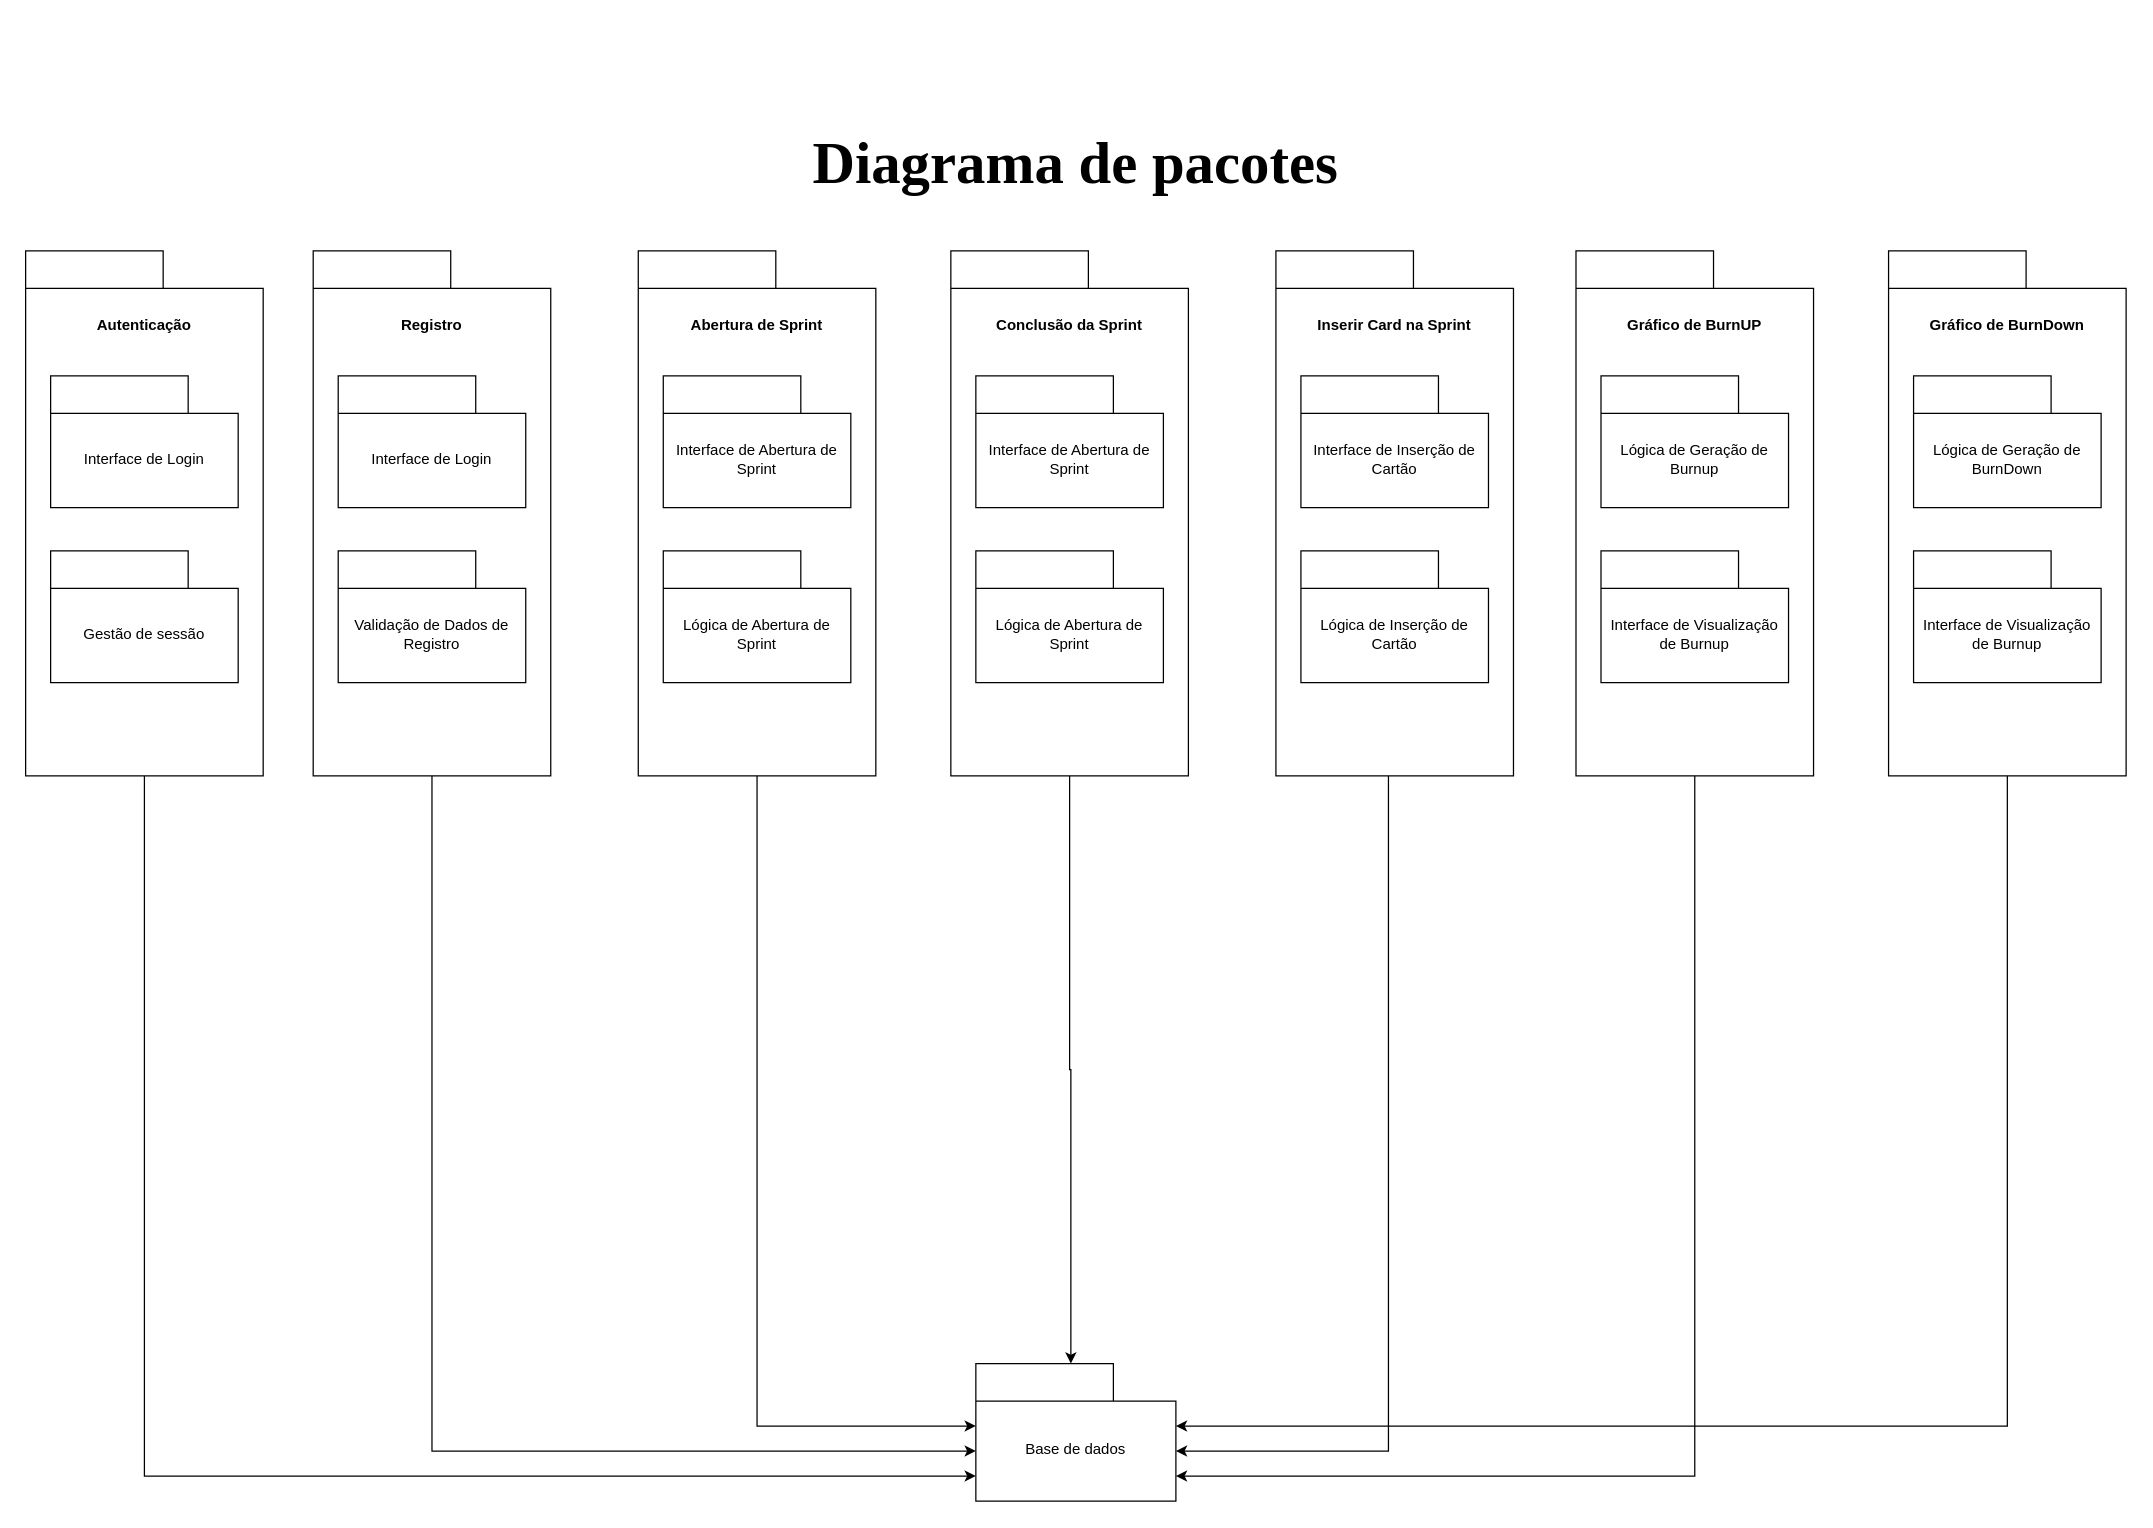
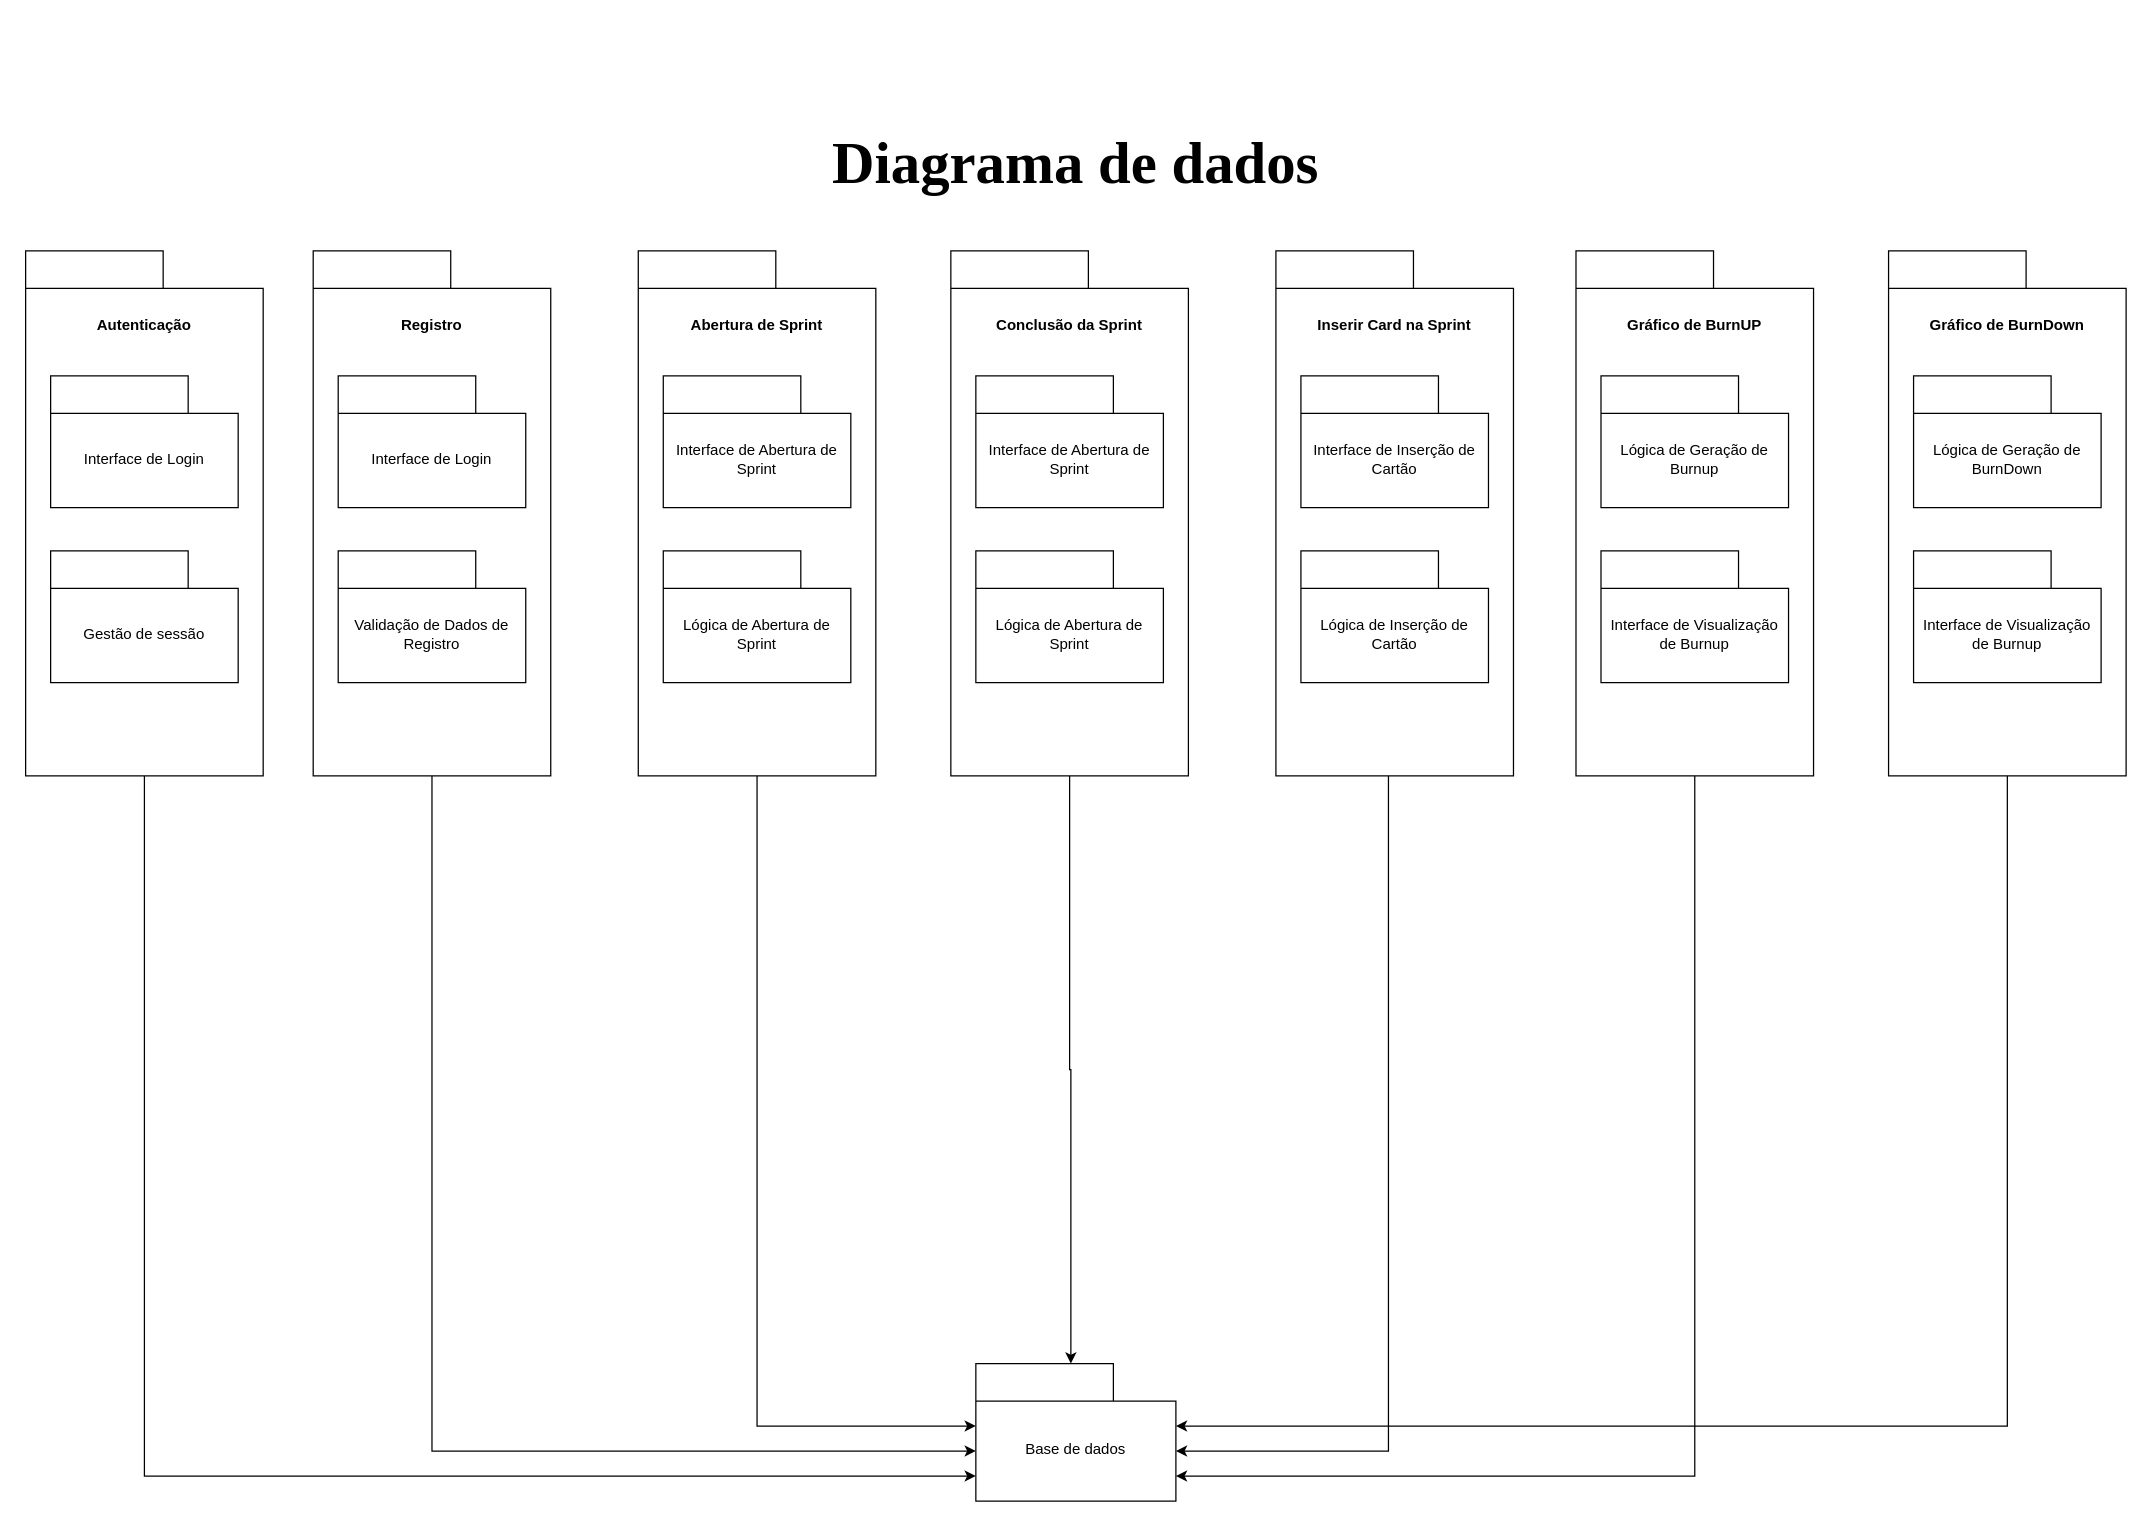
- <mxCell id="56" value="&lt;font face=&quot;Times New Roman&quot; style=&quot;font-size: 47px;&quot;&gt;&lt;b&gt;Diagrama de pacotes&lt;/b&gt;&lt;/font&gt;" style="text;html=1;strokeColor=none;fillColor=none;align=center;verticalAlign=middle;whiteSpace=wrap;rounded=0;" vertex="1" parent="1"><mxGeometry x="570" y="40" width="580" height="180" as="geometry" /></mxCell>
+ <mxCell id="56" value="&lt;font face=&quot;Times New Roman&quot; style=&quot;font-size: 47px;&quot;&gt;&lt;b&gt;Diagrama de dados&lt;/b&gt;&lt;/font&gt;" style="text;html=1;strokeColor=none;fillColor=none;align=center;verticalAlign=middle;whiteSpace=wrap;rounded=0;" vertex="1" parent="1"><mxGeometry x="570" y="40" width="580" height="180" as="geometry" /></mxCell>
